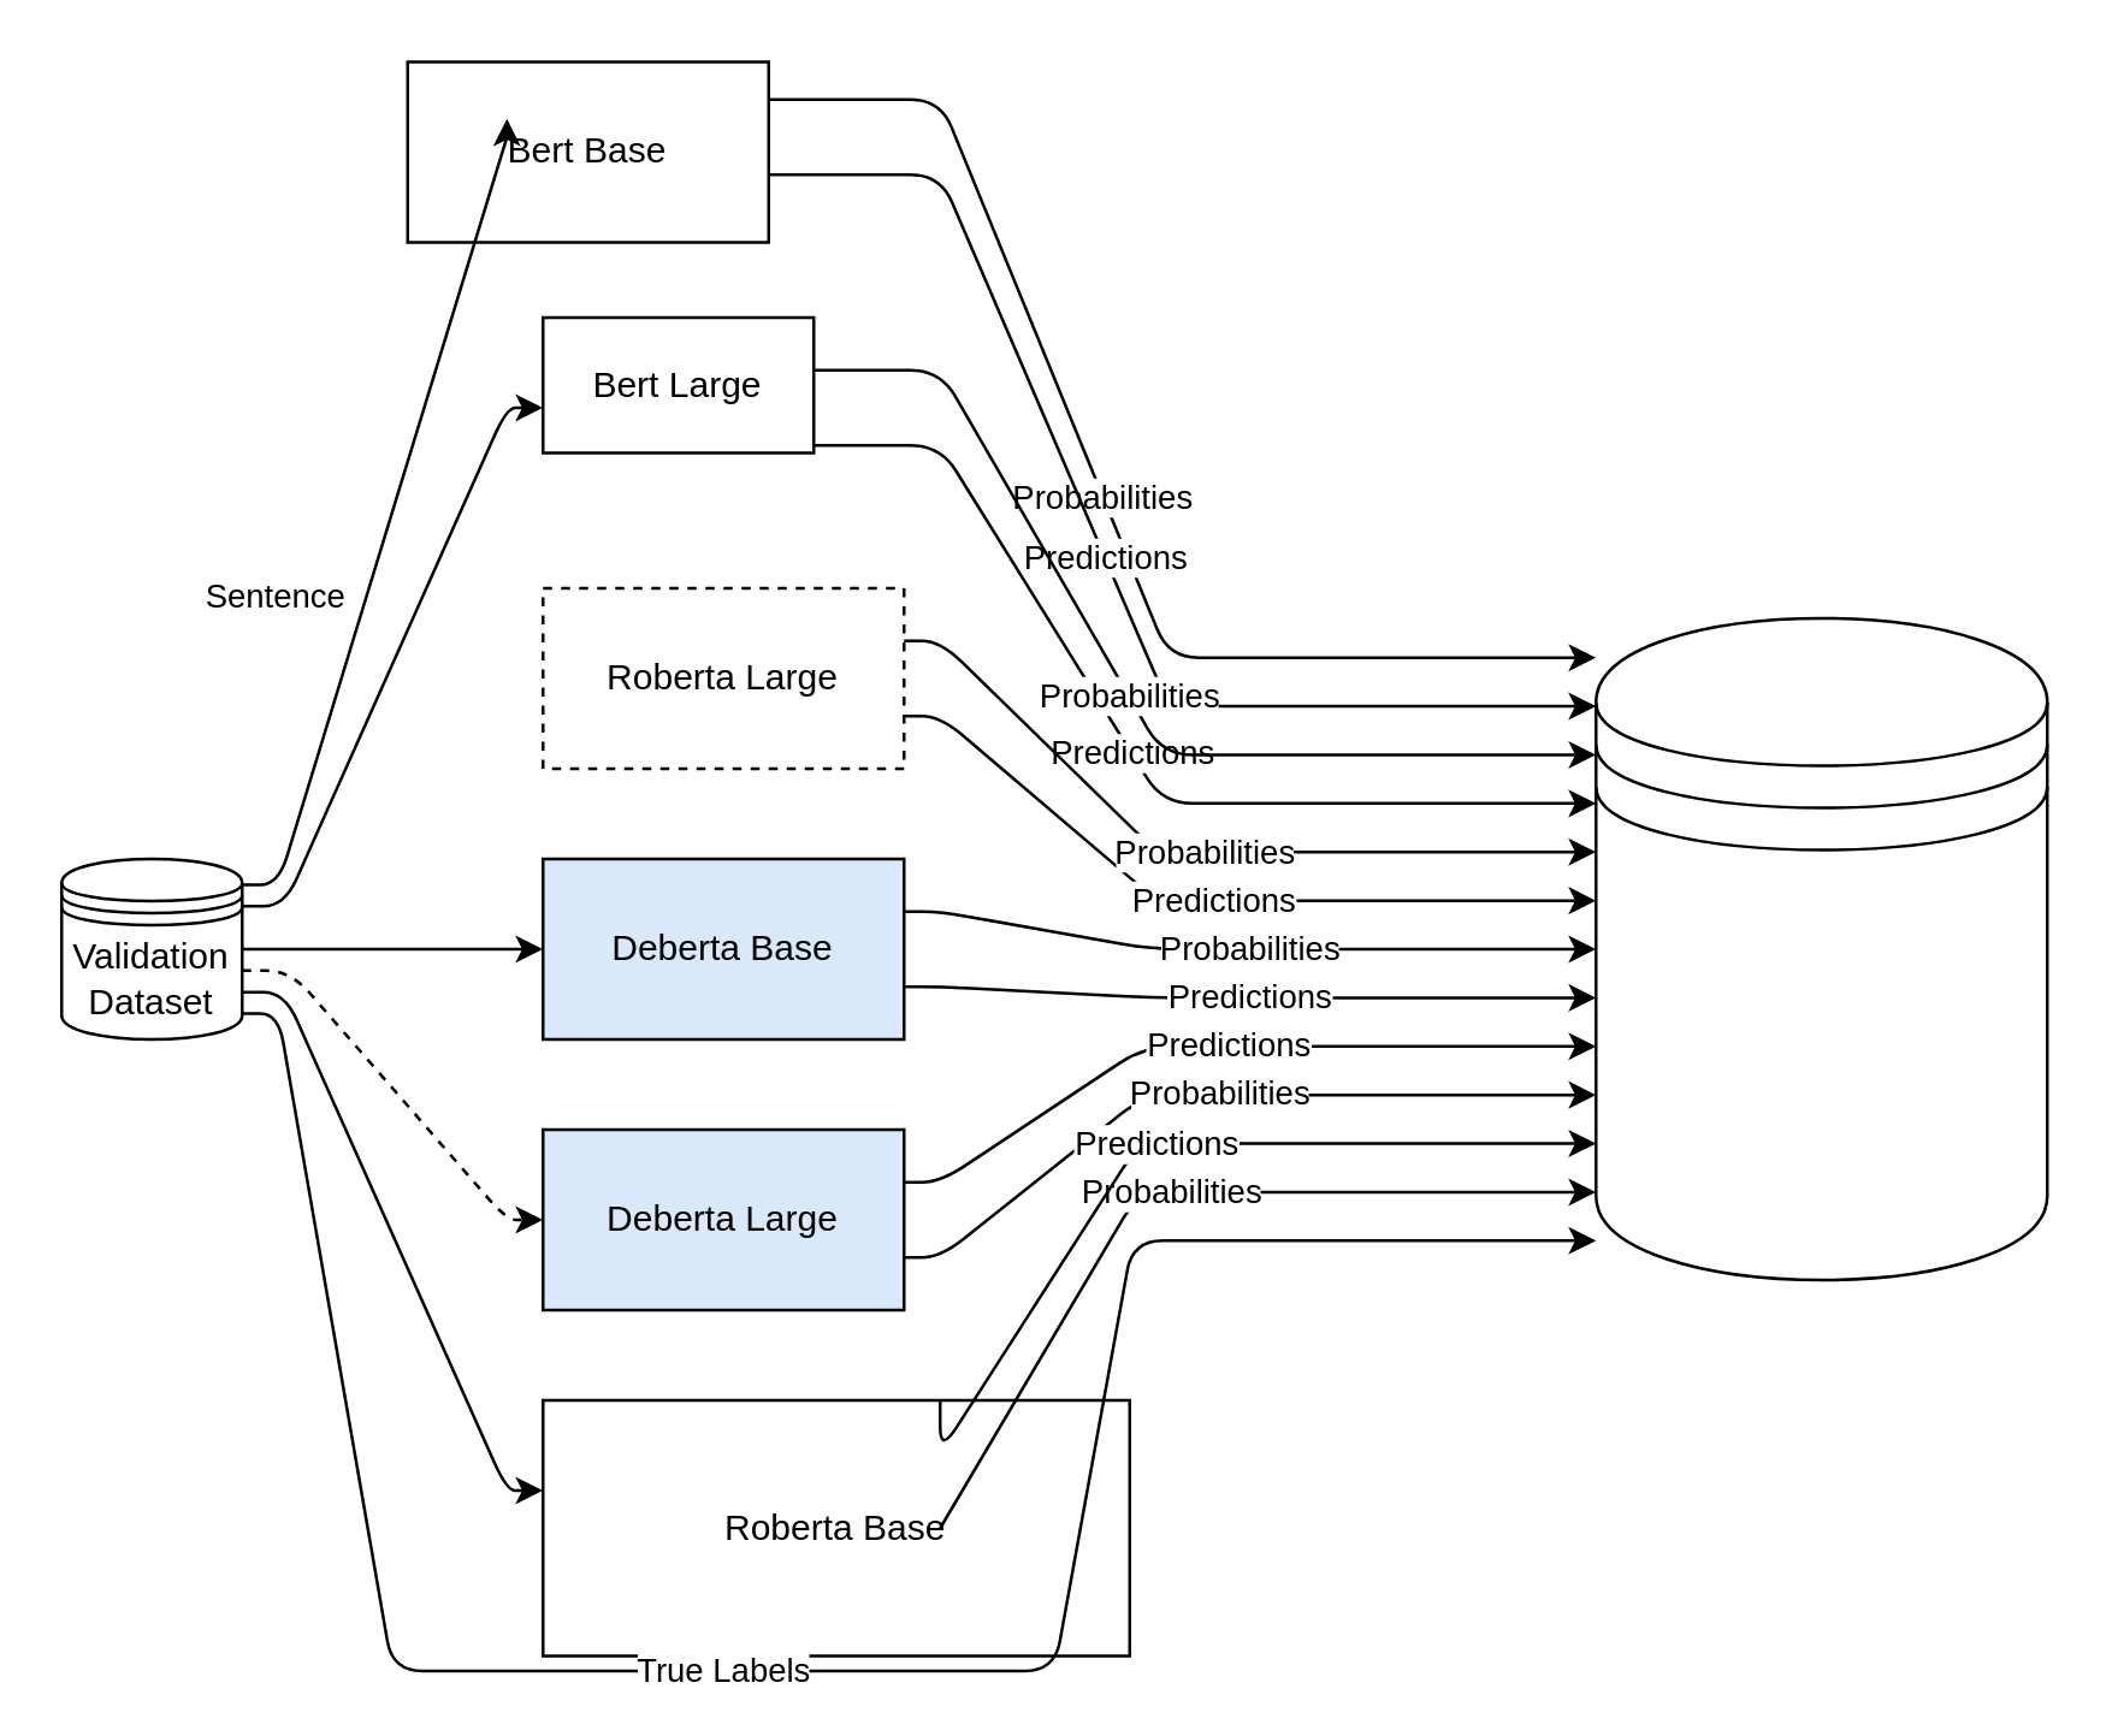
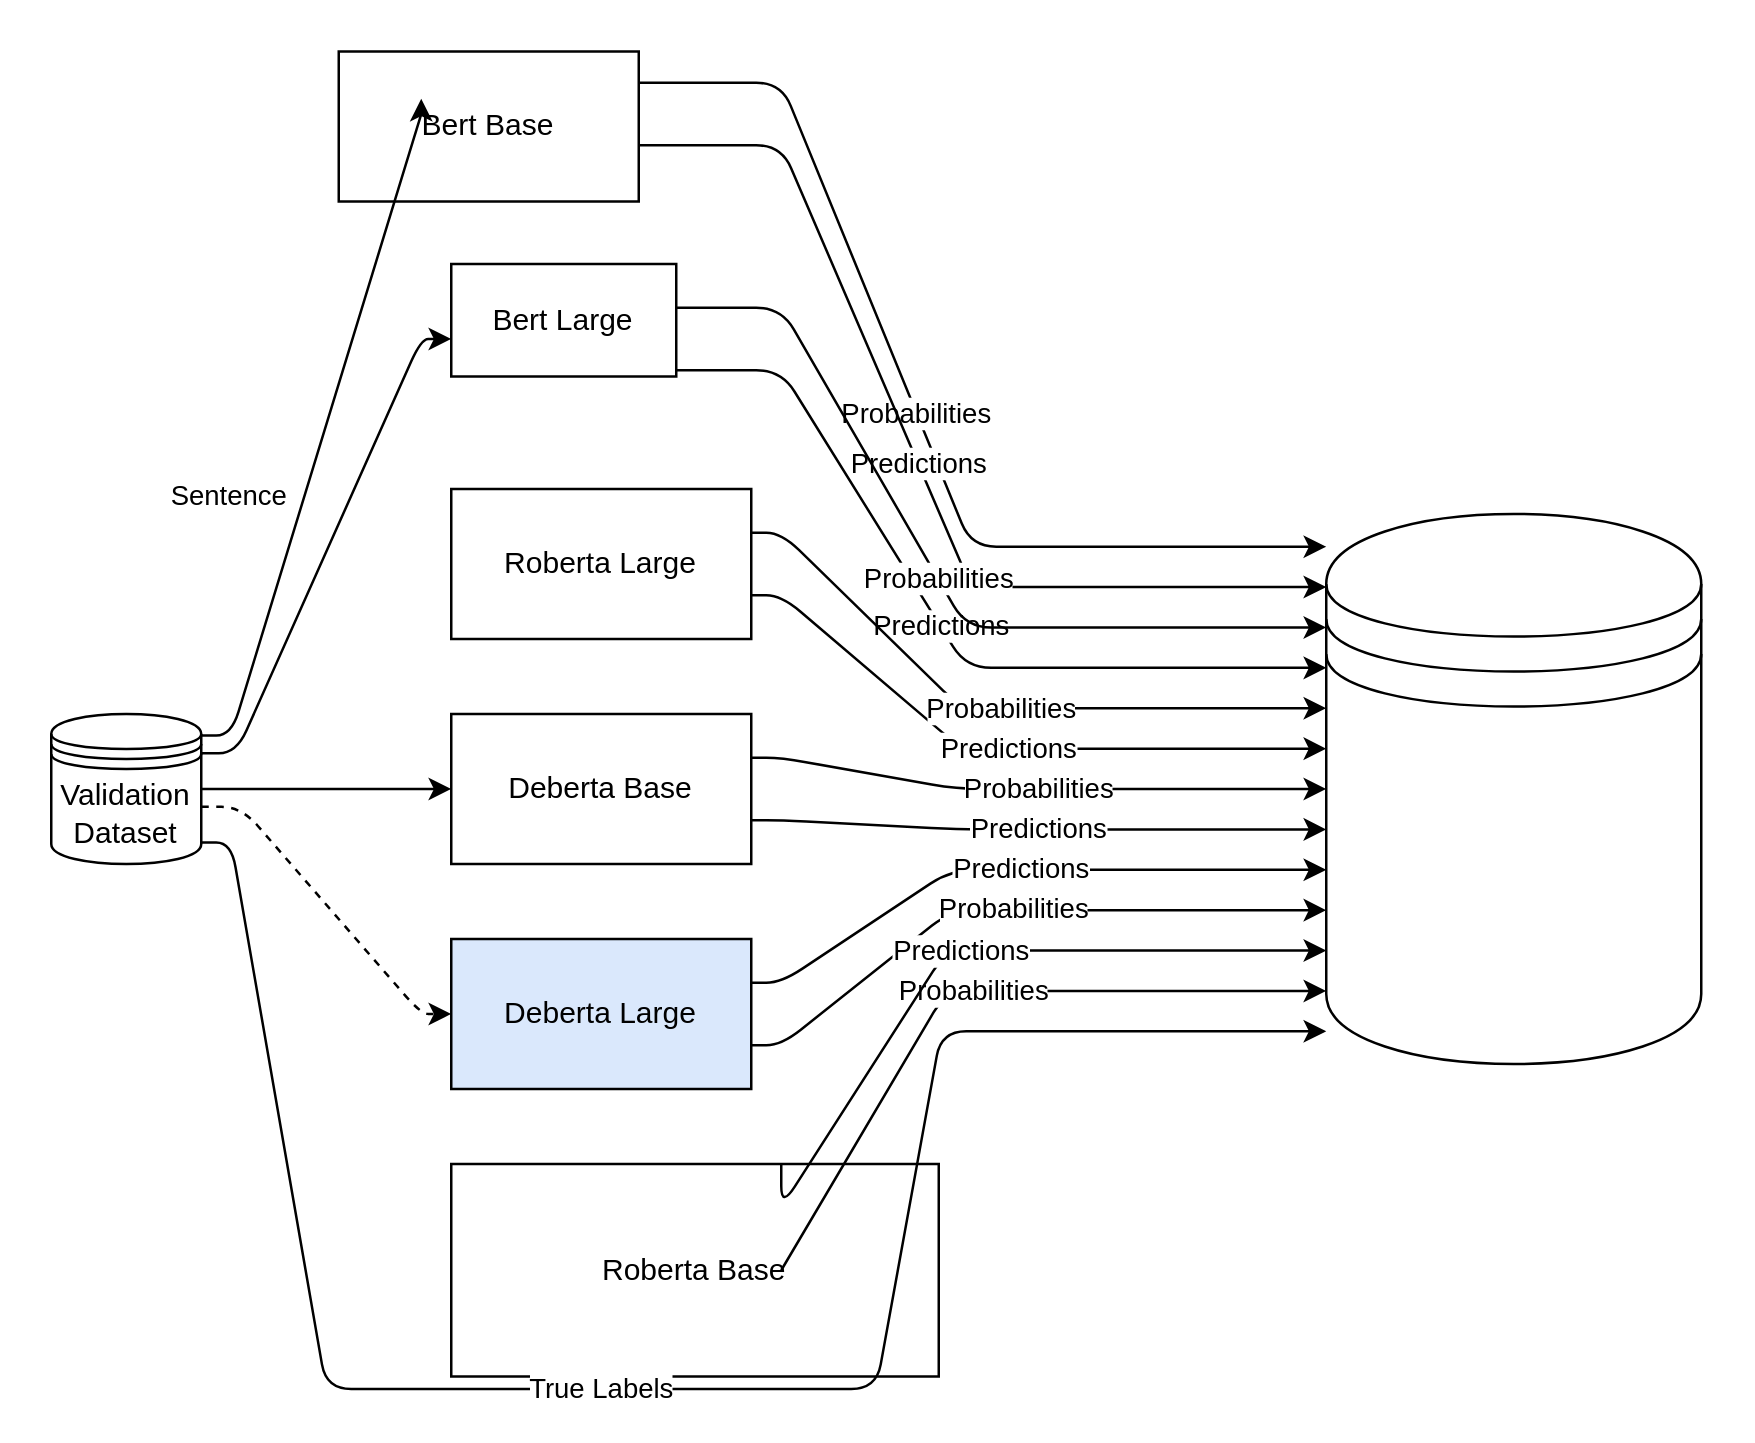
- <mxCell id="7" value="Roberta Large" style="rounded=0;whiteSpace=wrap;html=1;dashed=1;" vertex="1" parent="1"><mxGeometry x="180" y="195" width="120" height="60" as="geometry" /></mxCell>
+ <mxCell id="7" value="Roberta Large" style="rounded=0;whiteSpace=wrap;html=1;" vertex="1" parent="1"><mxGeometry x="180" y="195" width="120" height="60" as="geometry" /></mxCell>
- <mxCell id="8" value="Deberta Base" style="rounded=0;whiteSpace=wrap;html=1;fillColor=#dae8fc;" vertex="1" parent="1"><mxGeometry x="180" y="285" width="120" height="60" as="geometry" /></mxCell>
+ <mxCell id="8" value="Deberta Base" style="rounded=0;whiteSpace=wrap;html=1;" vertex="1" parent="1"><mxGeometry x="180" y="285" width="120" height="60" as="geometry" /></mxCell>
- <mxCell id="13" style="edgeStyle=none;html=1;noEdgeStyle=1;orthogonal=1;" edge="1" parent="1" source="17" target="6"><mxGeometry relative="1" as="geometry"><mxPoint x="160" y="225" as="targetPoint" /><Array as="points"><mxPoint x="94" y="329.286" /><mxPoint x="168" y="495" /></Array></mxGeometry></mxCell>
